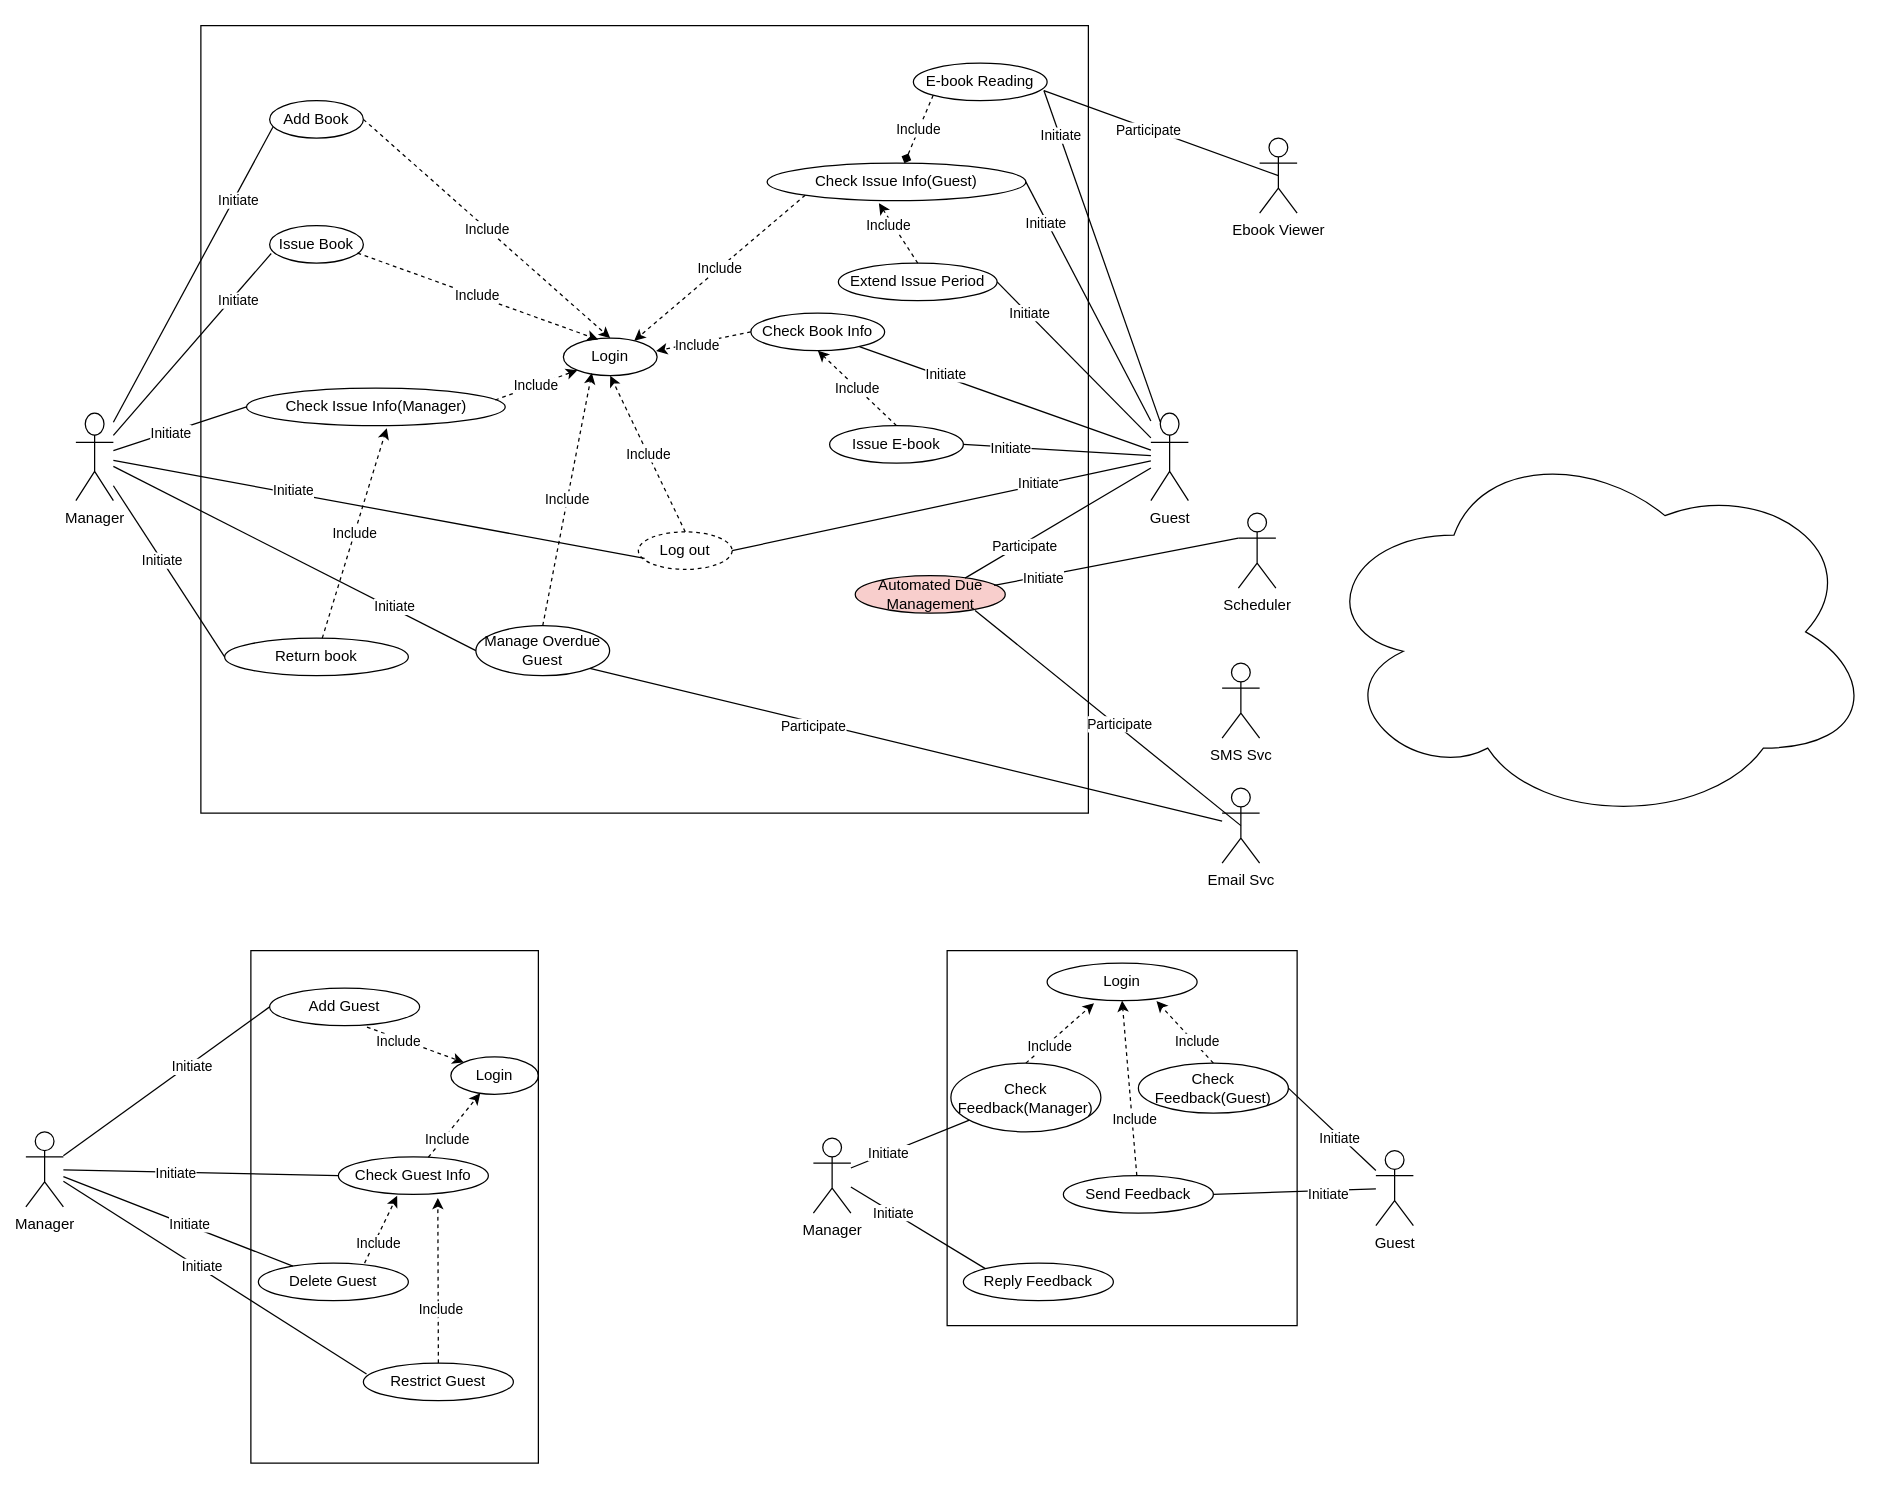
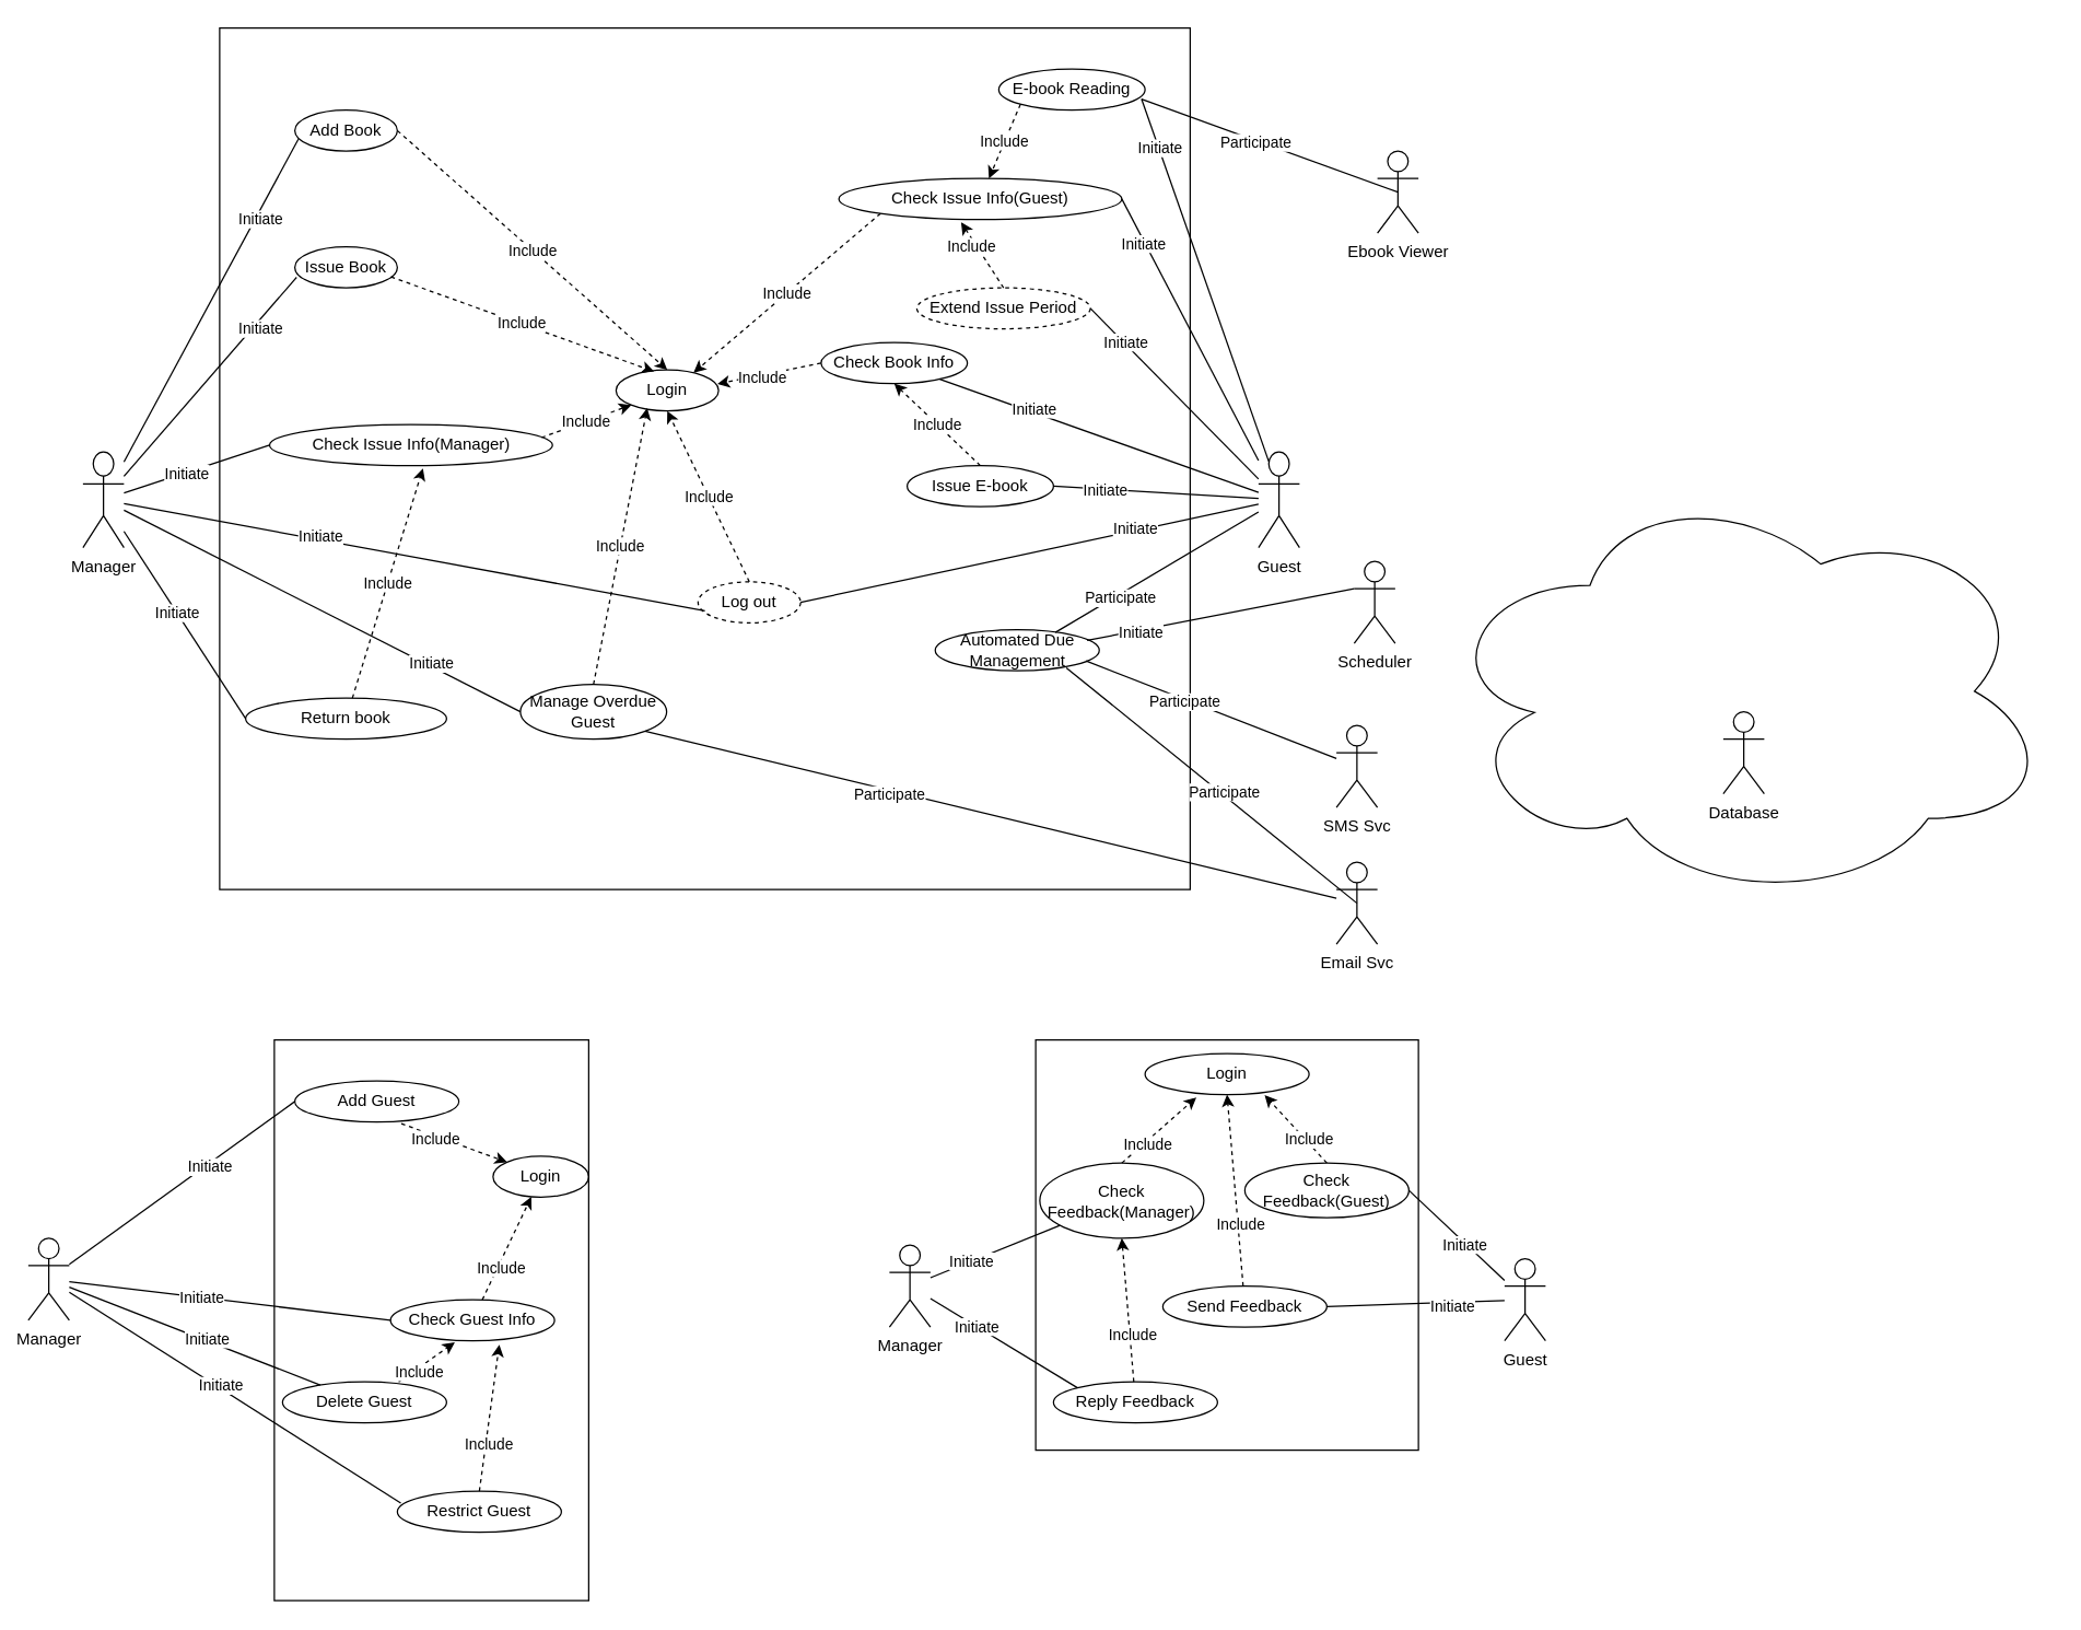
- <mxCell id="82" value="Include" style="endArrow=diamond;html=1;dashed=1;exitX=0;exitY=1;exitDx=0;exitDy=0;" parent="1" source="31" target="85" edge="1"><mxGeometry width="50" height="50" relative="1" as="geometry"><mxPoint x="720" y="210" as="sourcePoint" /><mxPoint x="770" y="160" as="targetPoint" /></mxGeometry></mxCell>
+ <mxCell id="82" value="Include" style="endArrow=classic;html=1;dashed=1;exitX=0;exitY=1;exitDx=0;exitDy=0;" parent="1" source="31" target="85" edge="1"><mxGeometry width="50" height="50" relative="1" as="geometry"><mxPoint x="720" y="210" as="sourcePoint" /><mxPoint x="770" y="160" as="targetPoint" /></mxGeometry></mxCell>
- <mxCell id="11" value="Extend Issue Period" style="ellipse;whiteSpace=wrap;html=1;fillColor=none;" parent="1" vertex="1"><mxGeometry x="670" y="210" width="127" height="30" as="geometry" /></mxCell>
+ <mxCell id="11" value="Extend Issue Period" style="ellipse;whiteSpace=wrap;html=1;fillColor=none;dashed=1;" parent="1" vertex="1"><mxGeometry x="670" y="210" width="127" height="30" as="geometry" /></mxCell>
- <mxCell id="67" value="Automated Due Management" style="ellipse;whiteSpace=wrap;html=1;fillColor=#f8cecc;" parent="1" vertex="1"><mxGeometry x="683.5" y="460" width="120" height="30" as="geometry" /></mxCell>
+ <mxCell id="67" value="Automated Due Management" style="ellipse;whiteSpace=wrap;html=1;" parent="1" vertex="1"><mxGeometry x="683.5" y="460" width="120" height="30" as="geometry" /></mxCell>
+ <mxCell id="70" value="" style="endArrow=none;html=1;exitX=0.919;exitY=0.761;exitDx=0;exitDy=0;exitPerimeter=0;" parent="1" source="67" target="28" edge="1"><mxGeometry width="50" height="50" relative="1" as="geometry"><mxPoint x="450" y="420" as="sourcePoint" /><mxPoint x="500" y="370" as="targetPoint" /></mxGeometry></mxCell>
+ <mxCell id="71" value="Participate" style="edgeLabel;html=1;align=center;verticalAlign=middle;resizable=0;points=[];" parent="70" vertex="1" connectable="0"><mxGeometry x="-0.202" y="-2" relative="1" as="geometry"><mxPoint as="offset" /></mxGeometry></mxCell>
+ <mxCell id="115" value="Database" style="shape=umlActor;verticalLabelPosition=bottom;verticalAlign=top;html=1;outlineConnect=0;" vertex="1" parent="114"><mxGeometry x="210" y="170" width="30" height="60" as="geometry" /></mxCell>
- <mxCell id="40" value="Check Guest Info" style="ellipse;whiteSpace=wrap;html=1;fillColor=none;" parent="1" vertex="1"><mxGeometry x="270" y="925" width="120" height="30" as="geometry" /></mxCell>
+ <mxCell id="40" value="Check Guest Info" style="ellipse;whiteSpace=wrap;html=1;fillColor=none;" parent="1" vertex="1"><mxGeometry x="285" y="950" width="120" height="30" as="geometry" /></mxCell>
+ <mxCell id="107" value="" style="endArrow=classic;html=1;dashed=1;entryX=0.5;entryY=1;entryDx=0;entryDy=0;" parent="1" source="57" target="55" edge="1"><mxGeometry width="50" height="50" relative="1" as="geometry"><mxPoint x="829" y="850" as="sourcePoint" /><mxPoint x="870" y="950" as="targetPoint" /></mxGeometry></mxCell>
+ <mxCell id="108" value="Include" style="edgeLabel;html=1;align=center;verticalAlign=middle;resizable=0;points=[];" parent="107" vertex="1" connectable="0"><mxGeometry x="-0.356" y="-2" relative="1" as="geometry"><mxPoint as="offset" /></mxGeometry></mxCell>
